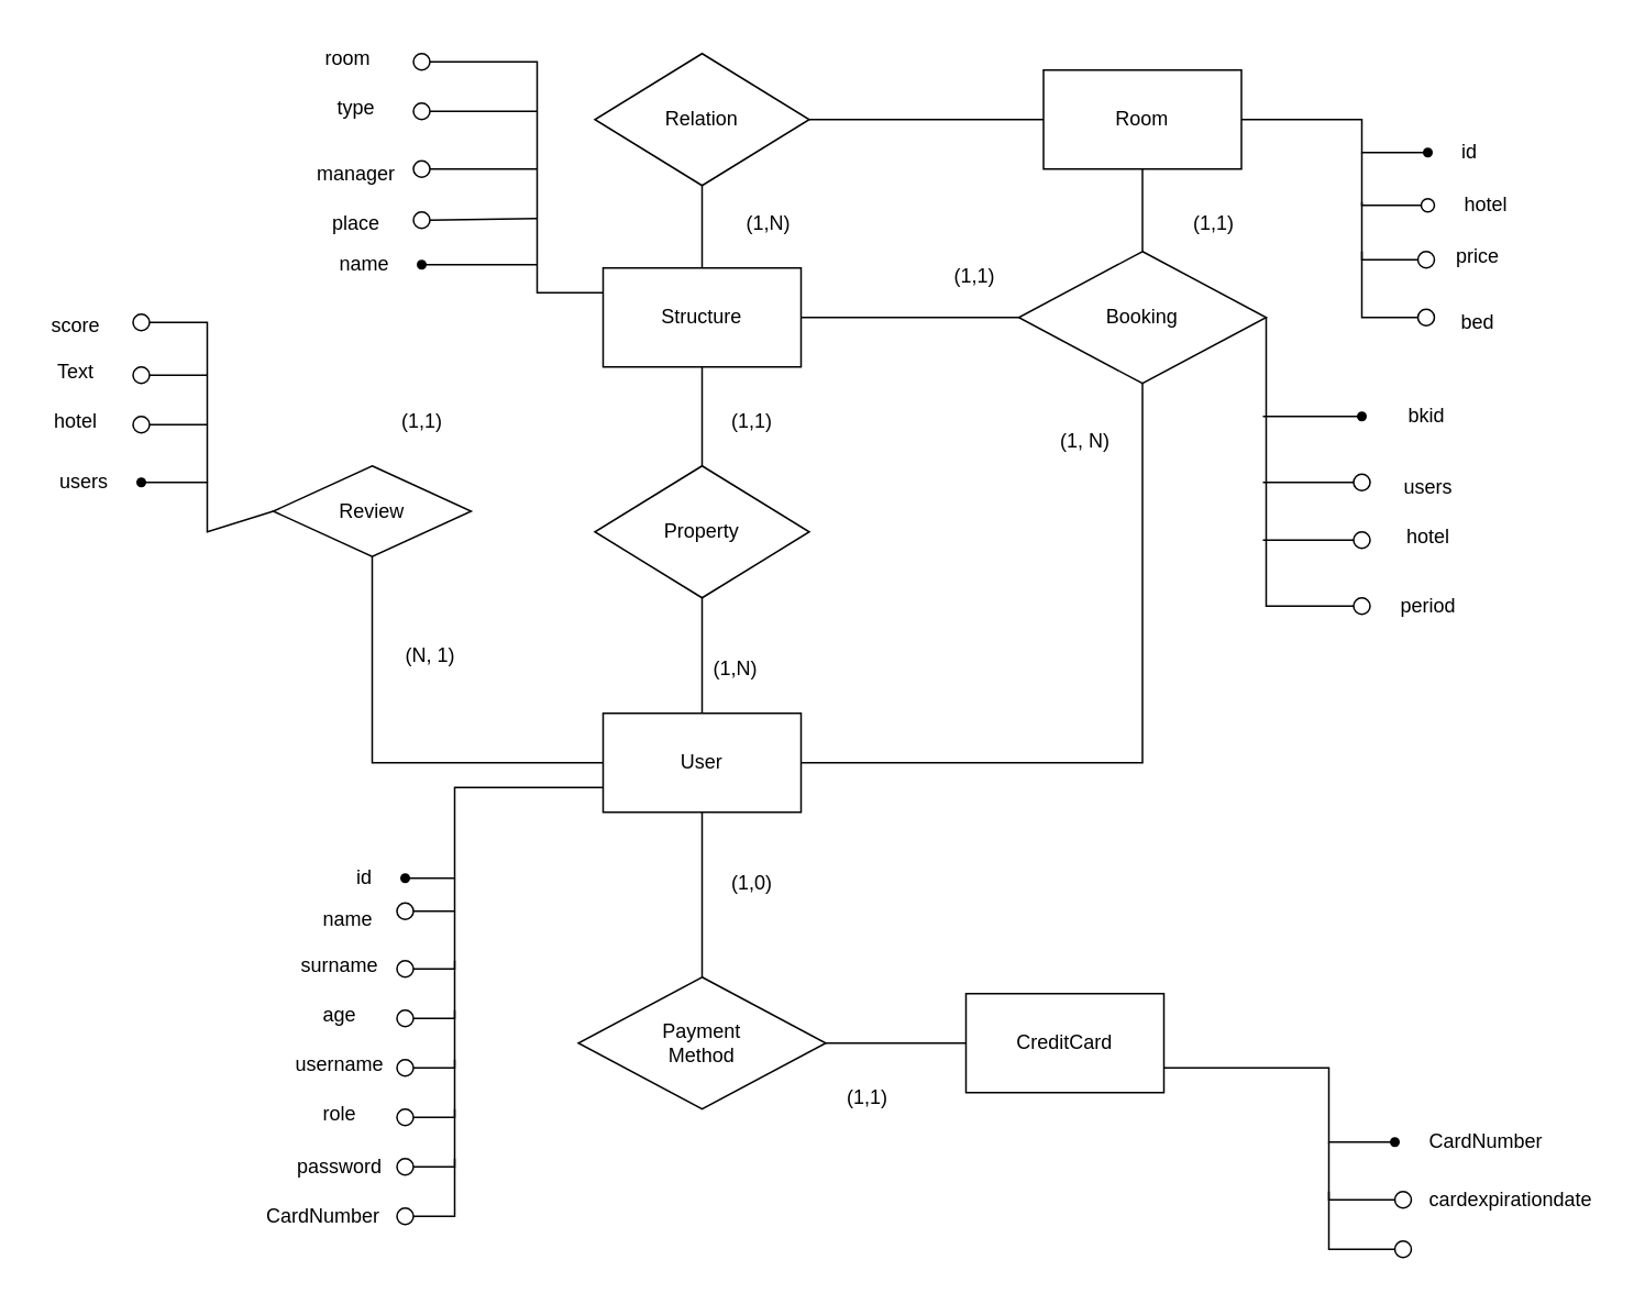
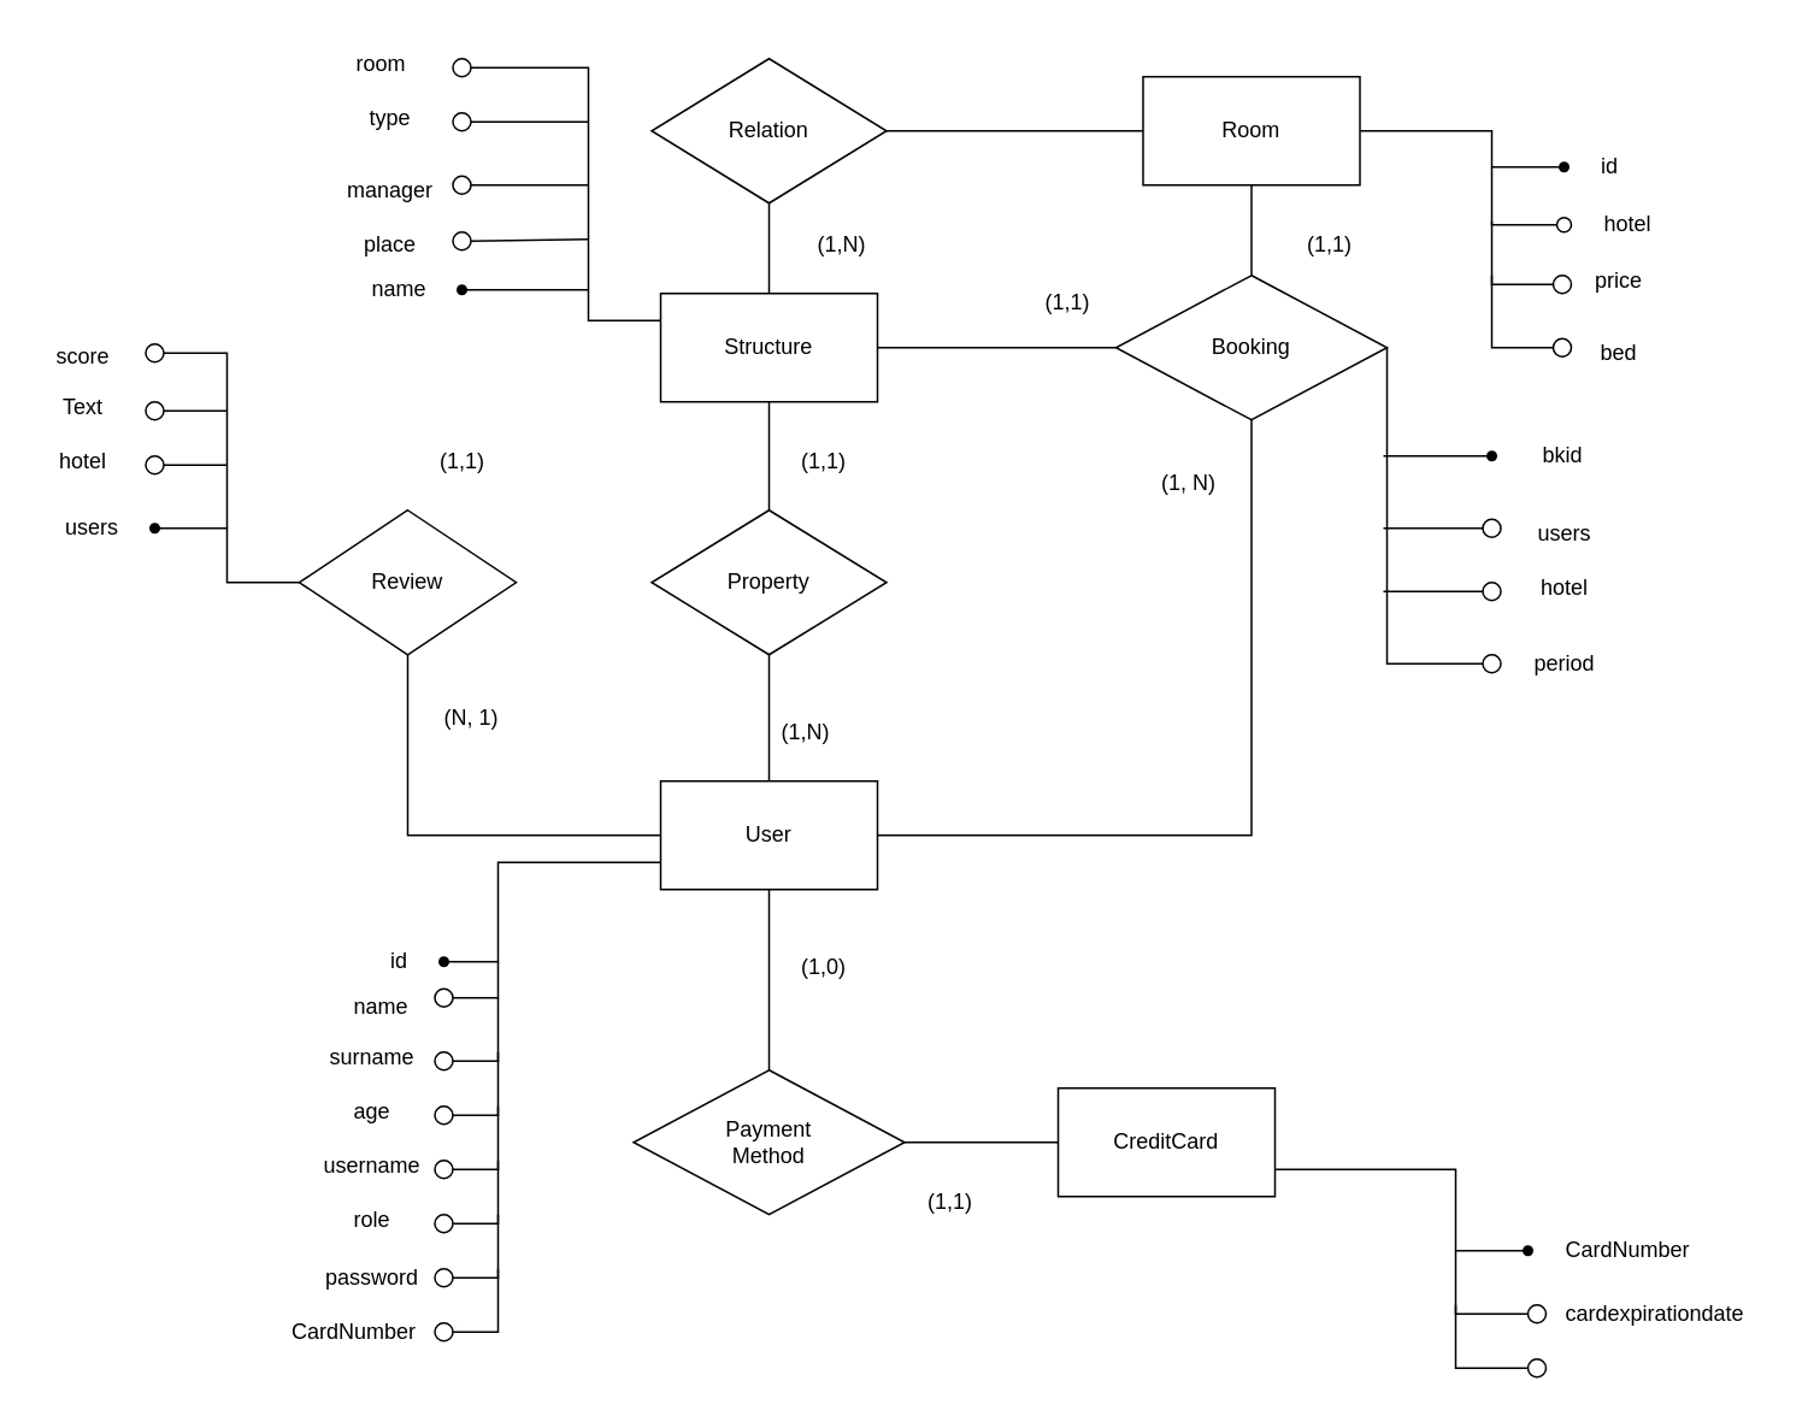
- <mxCell id="15" value="Review" style="rhombus;whiteSpace=wrap;html=1;" parent="1" vertex="1"><mxGeometry x="165" y="282" width="120" height="55" as="geometry" /></mxCell>
+ <mxCell id="15" value="Review" style="rhombus;whiteSpace=wrap;html=1;" parent="1" vertex="1"><mxGeometry x="165" y="282" width="120" height="80" as="geometry" /></mxCell>
